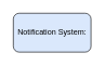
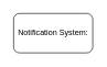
- <mxCell id="2" value="Notification System:" style="rounded=1;whiteSpace=wrap;html=1;fillColor=#dae8fc;" vertex="1" parent="1"><mxGeometry y="20" width="120" height="60" as="geometry" x="20" /></mxCell>
+ <mxCell id="2" value="Notification System:" style="rounded=1;whiteSpace=wrap;html=1;" vertex="1" parent="1"><mxGeometry y="20" width="120" height="60" as="geometry" x="20" /></mxCell>
